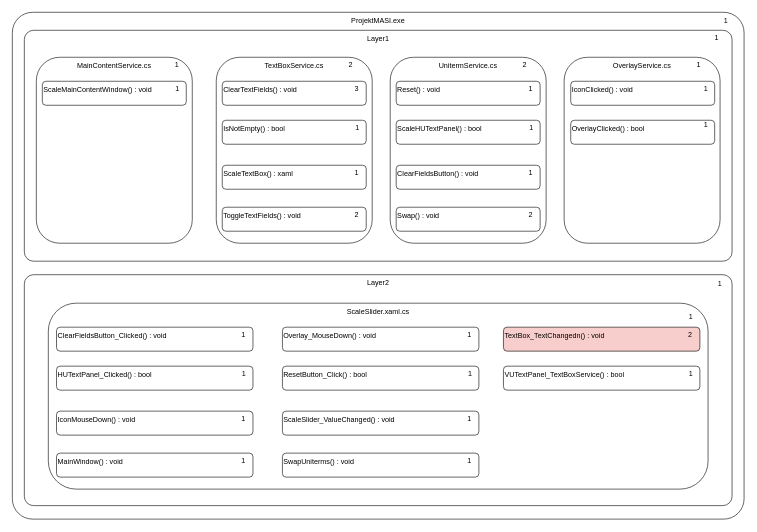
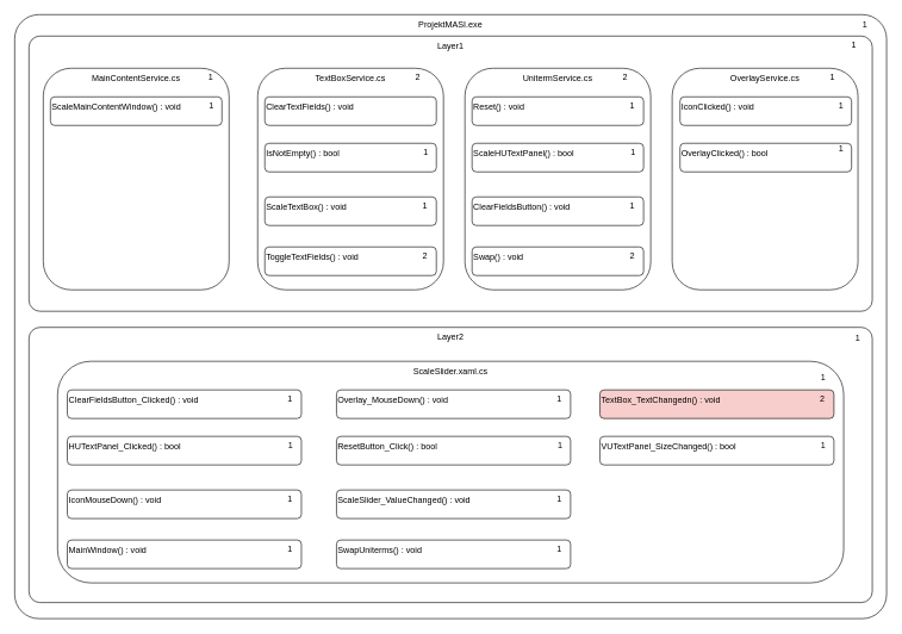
- <mxCell id="20" value="3" style="text;html=1;align=center;verticalAlign=middle;whiteSpace=wrap;rounded=0;" vertex="1" parent="9"><mxGeometry x="220" y="40" width="29" height="25" as="geometry" /></mxCell>
- <mxCell id="13" value="ScaleTextBox() : xaml" style="rounded=1;whiteSpace=wrap;html=1;horizontal=1;verticalAlign=top;align=left;" vertex="1" parent="9"><mxGeometry x="10" y="180" width="240" height="40" as="geometry" /></mxCell>
+ <mxCell id="13" value="ScaleTextBox() : void" style="rounded=1;whiteSpace=wrap;html=1;horizontal=1;verticalAlign=top;align=left;" vertex="1" parent="9"><mxGeometry x="10" y="180" width="240" height="40" as="geometry" /></mxCell>
- <mxCell id="45" value="VUTextPanel_TextBoxService() : bool" style="rounded=1;whiteSpace=wrap;html=1;horizontal=1;verticalAlign=top;align=left;" vertex="1" parent="39"><mxGeometry x="745.161" y="65" width="327.543" height="40" as="geometry" /></mxCell>
+ <mxCell id="45" value="VUTextPanel_SizeChanged() : bool" style="rounded=1;whiteSpace=wrap;html=1;horizontal=1;verticalAlign=top;align=left;" vertex="1" parent="39"><mxGeometry x="745.161" y="65" width="327.543" height="40" as="geometry" /></mxCell>
